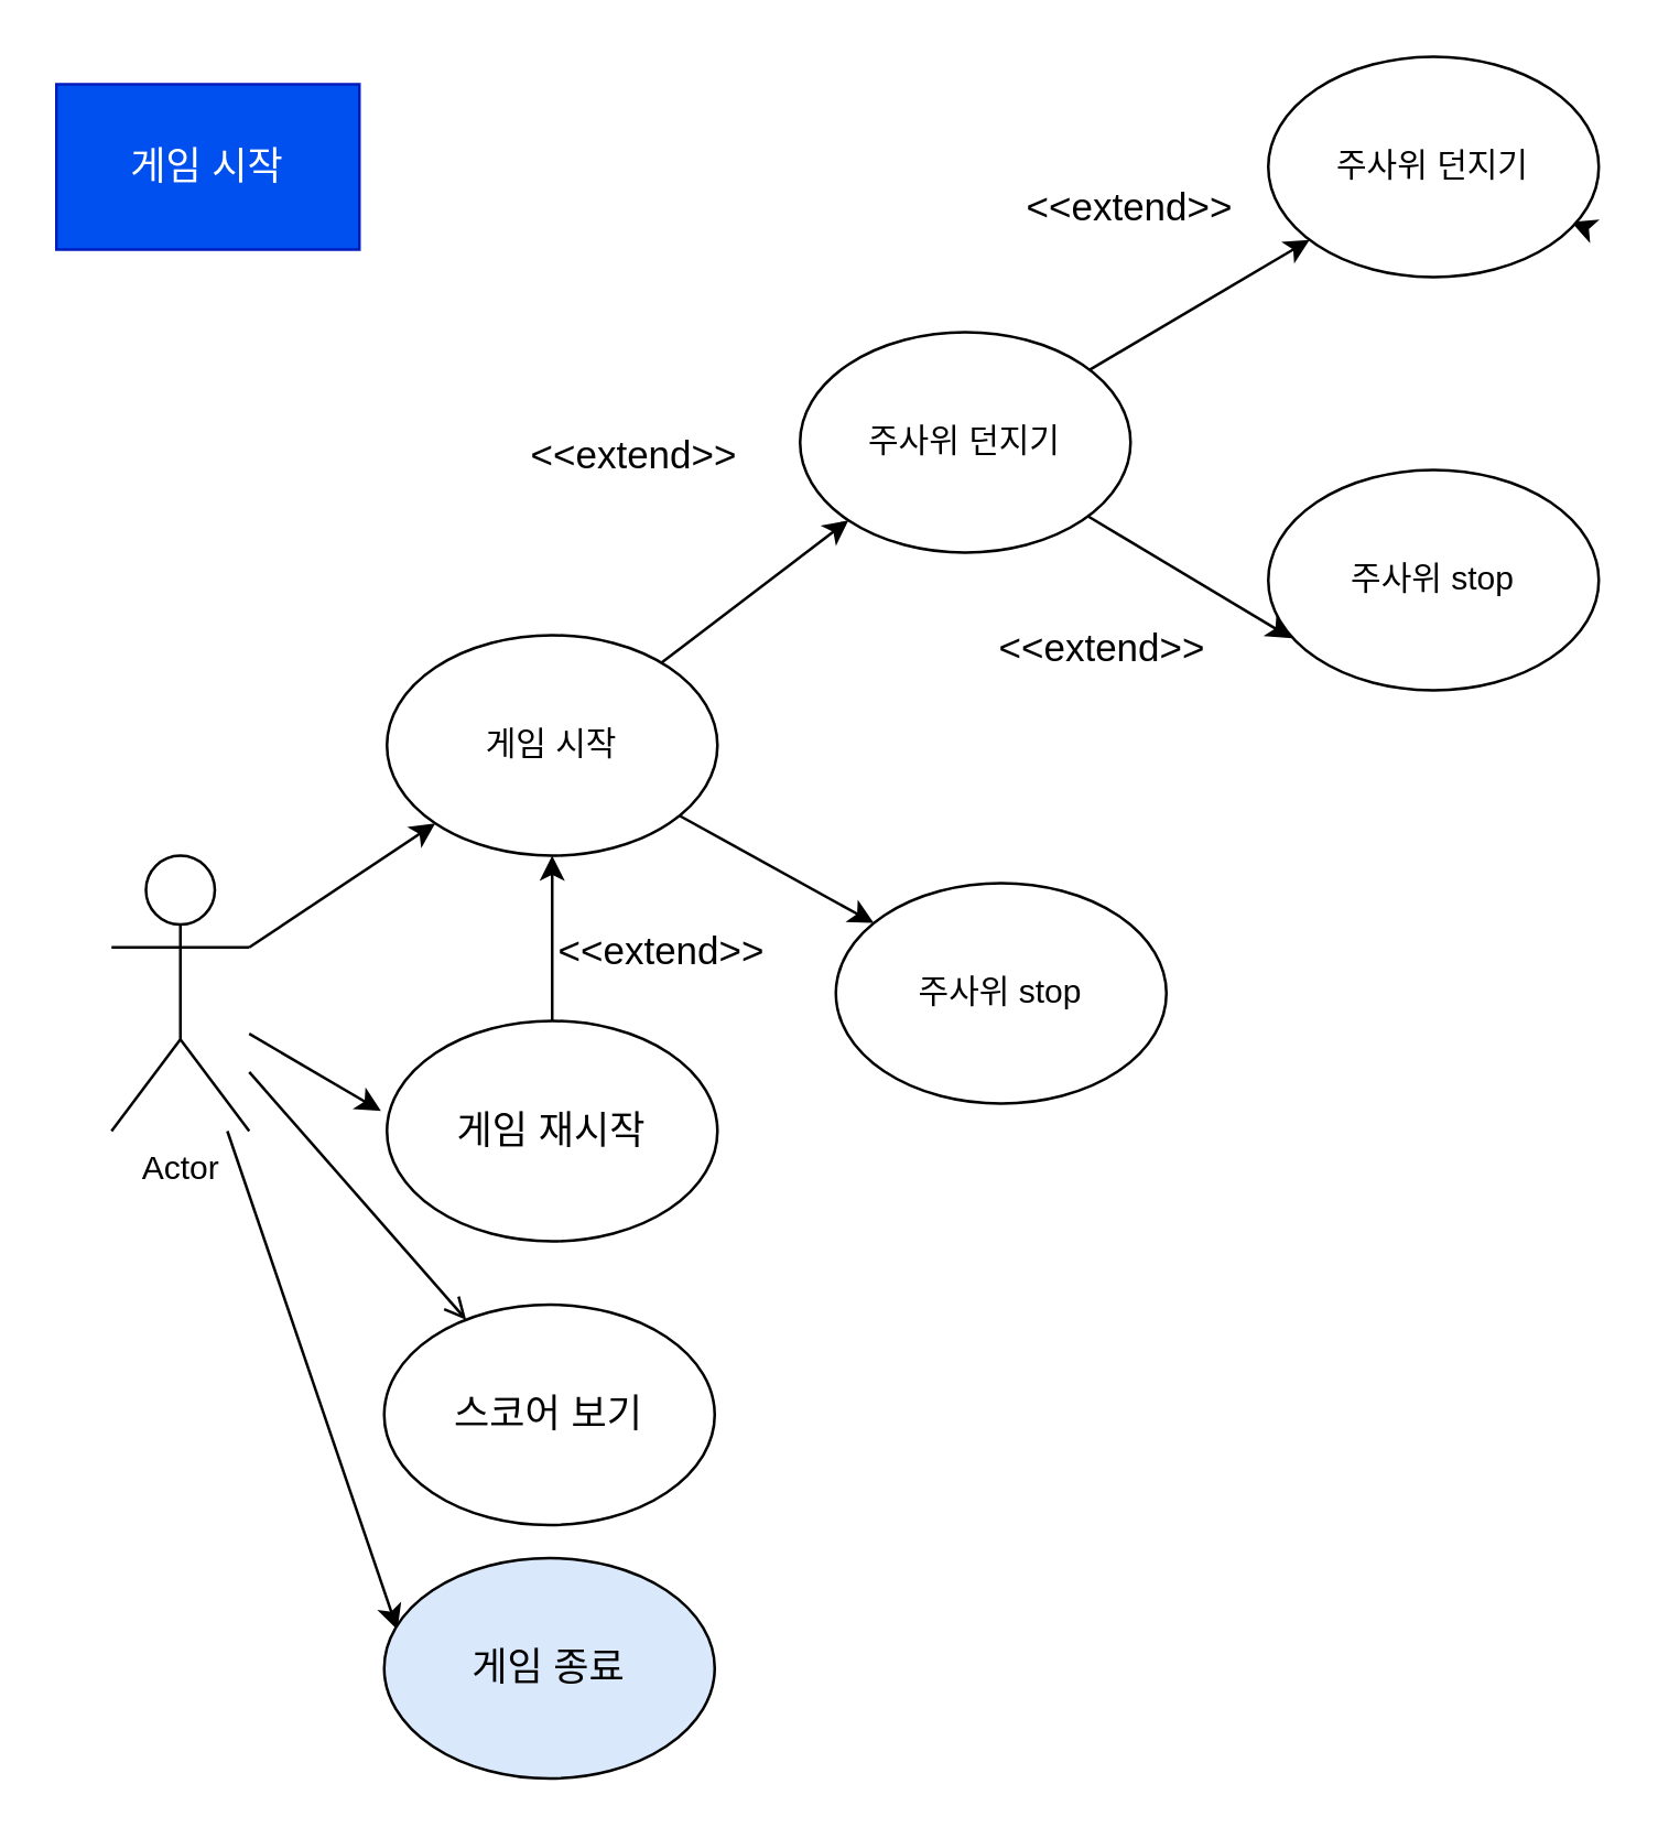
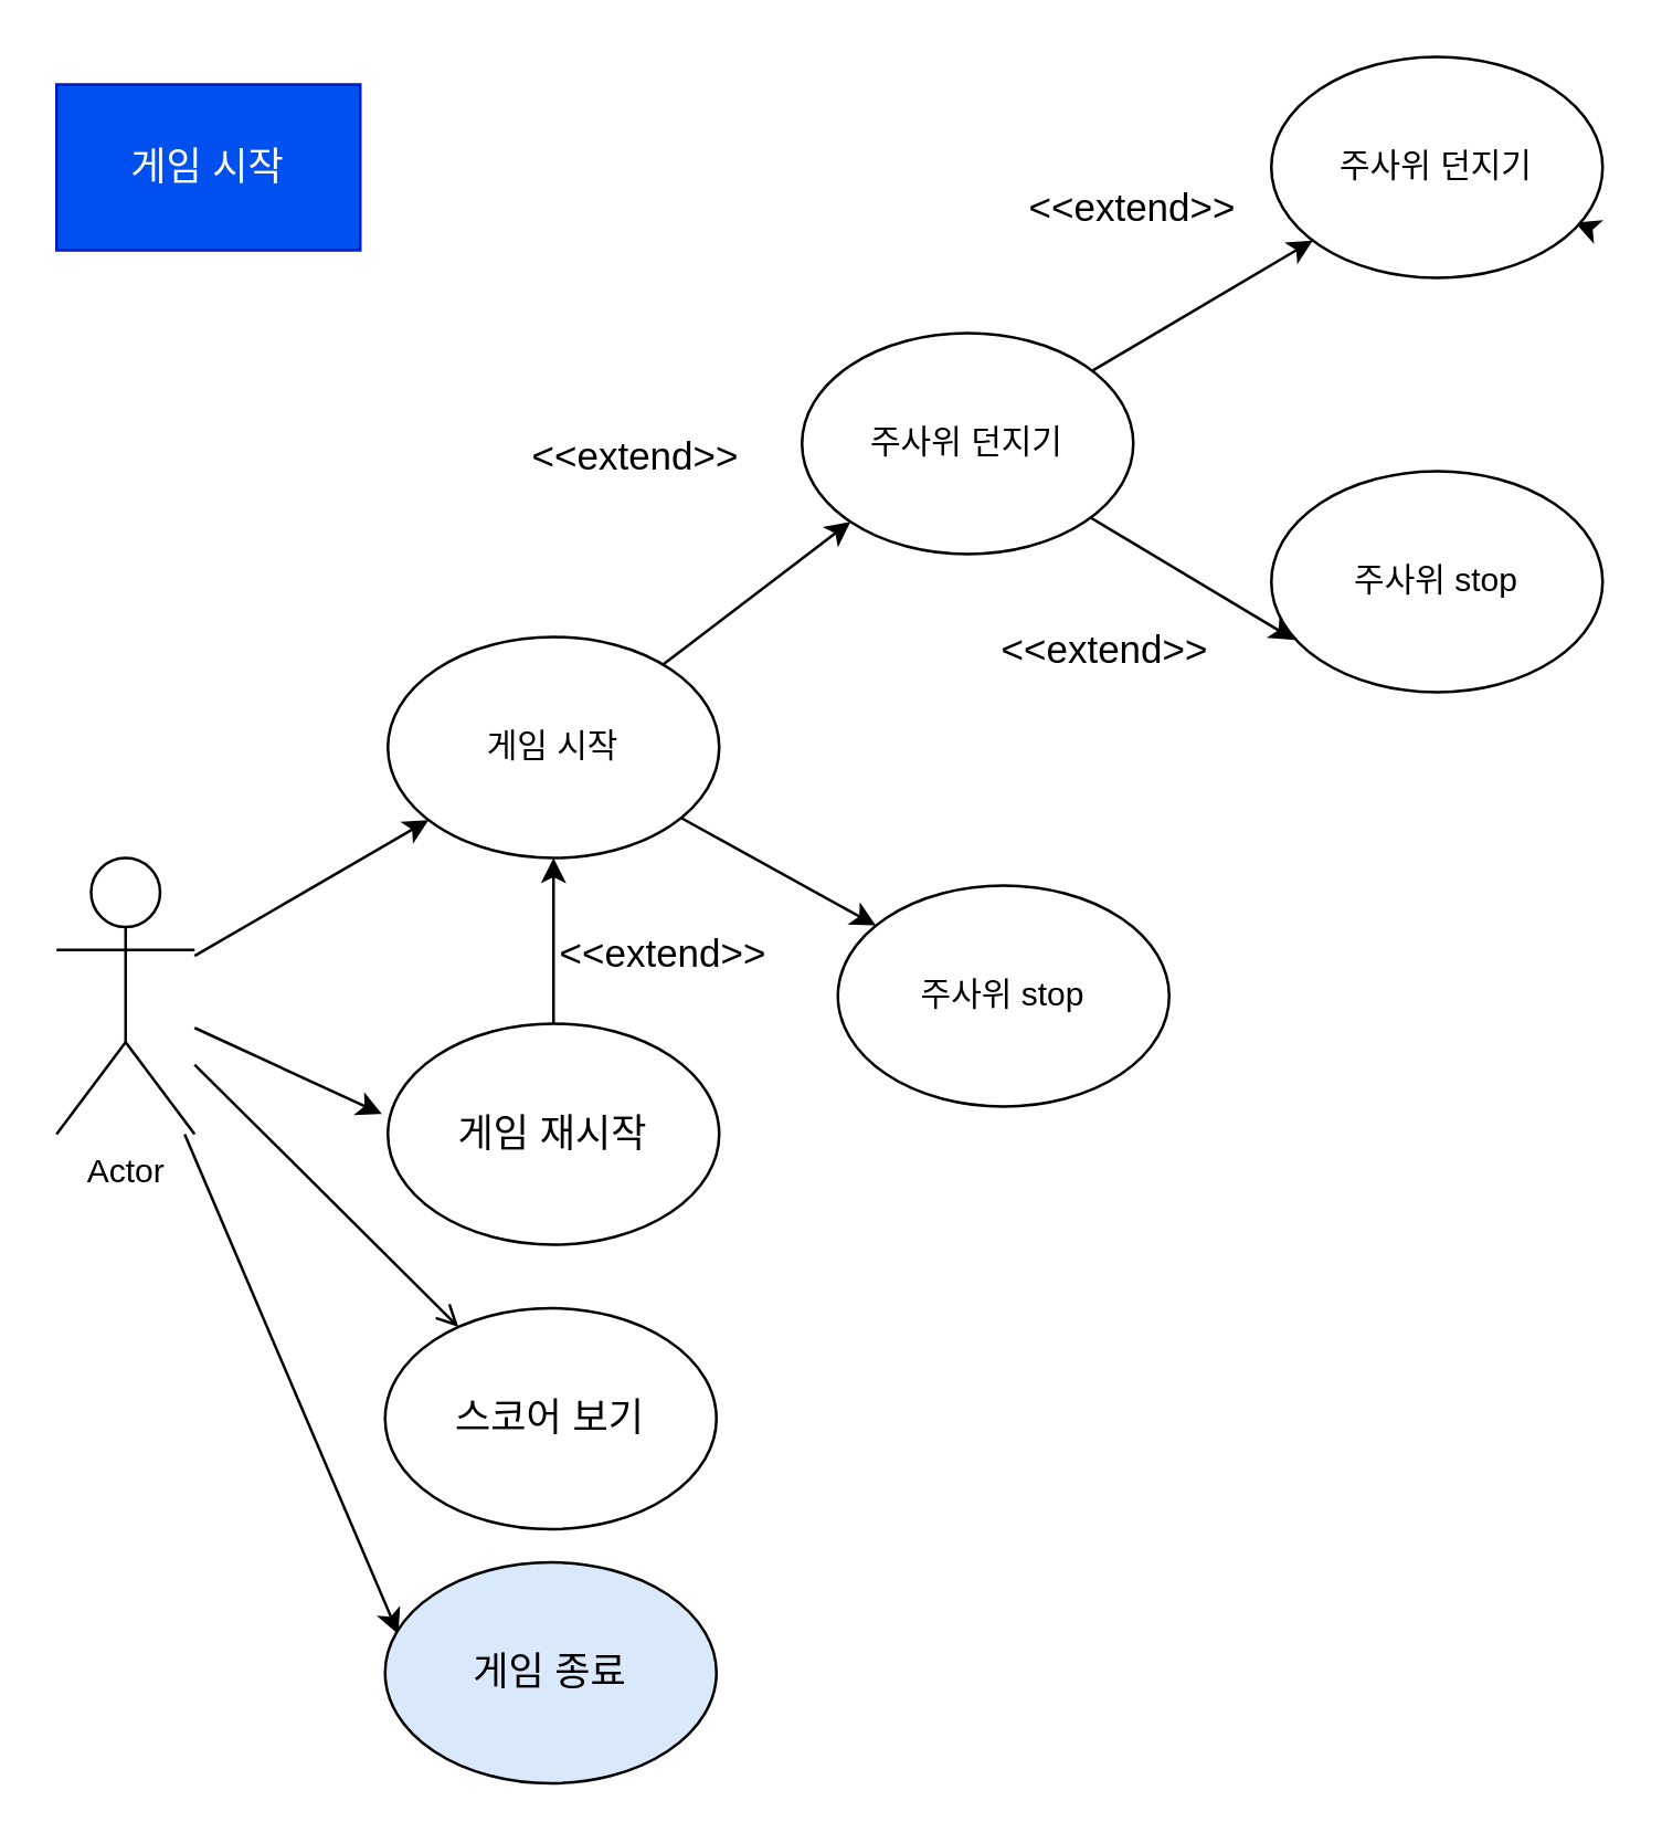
- <mxCell id="6" value="Actor" style="shape=umlActor;verticalLabelPosition=bottom;verticalAlign=top;html=1;outlineConnect=0;" parent="1" vertex="1"><mxGeometry x="40" y="310" width="50" height="100" as="geometry" /></mxCell>
+ <mxCell id="6" value="Actor" style="shape=umlActor;verticalLabelPosition=bottom;verticalAlign=top;html=1;outlineConnect=0;" parent="1" vertex="1"><mxGeometry x="20" y="310" width="50" height="100" as="geometry" /></mxCell>
